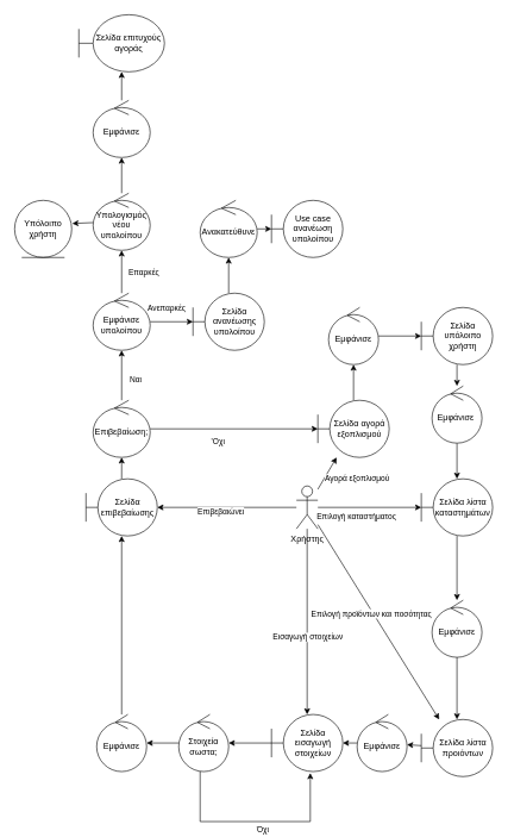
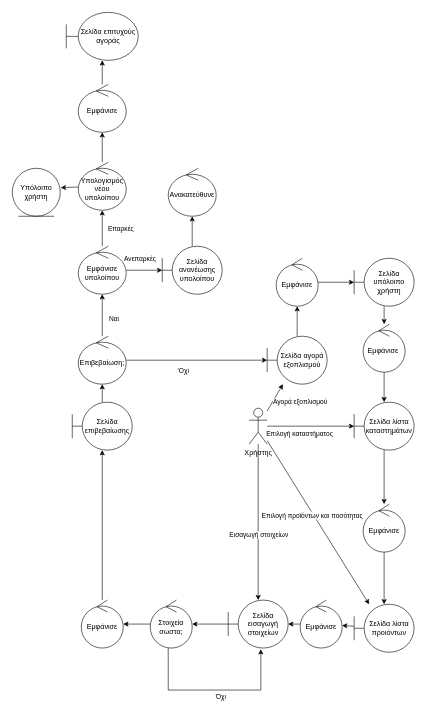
- <mxCell id="59" value="" style="edgeStyle=none;rounded=0;orthogonalLoop=1;jettySize=auto;html=1;" parent="1" source="60" target="61" edge="1"><mxGeometry relative="1" as="geometry" /></mxCell>
- <mxCell id="61" value="Use case ανανέωση υπολοίπου" style="shape=umlBoundary;whiteSpace=wrap;html=1;" parent="1" vertex="1"><mxGeometry x="380" y="280" width="100" height="80" as="geometry" /></mxCell>
- <mxCell id="10" value="" style="edgeStyle=none;rounded=0;orthogonalLoop=1;jettySize=auto;html=1;" parent="1" source="12" target="38" edge="1"><mxGeometry relative="1" as="geometry" /></mxCell>
- <mxCell id="11" value="Επιβεβαιώνει" style="edgeLabel;html=1;align=center;verticalAlign=middle;resizable=0;points=[];" parent="10" vertex="1" connectable="0"><mxGeometry x="0.397" y="-3" relative="1" as="geometry"><mxPoint x="29" y="8" as="offset" /></mxGeometry></mxCell>
